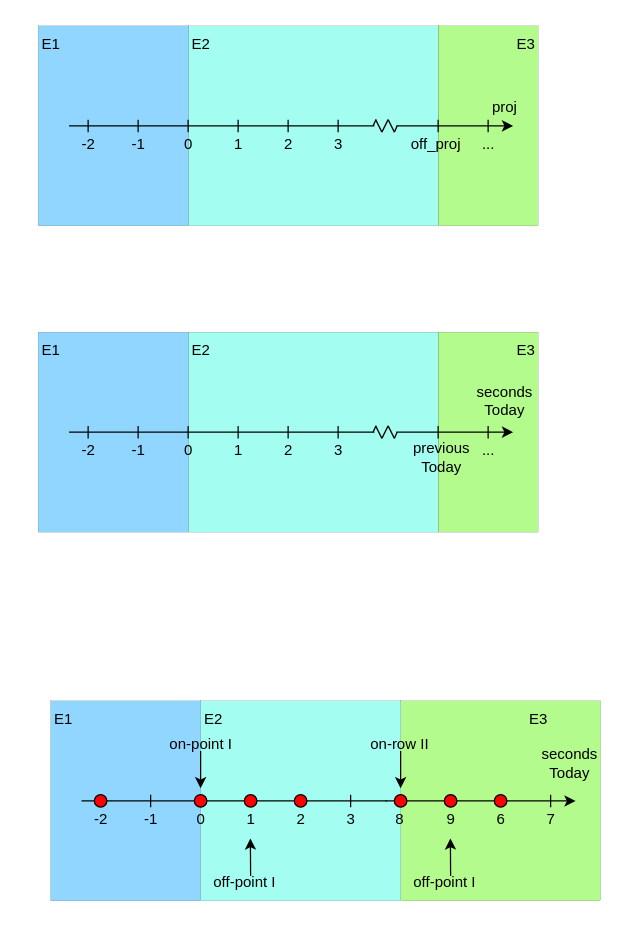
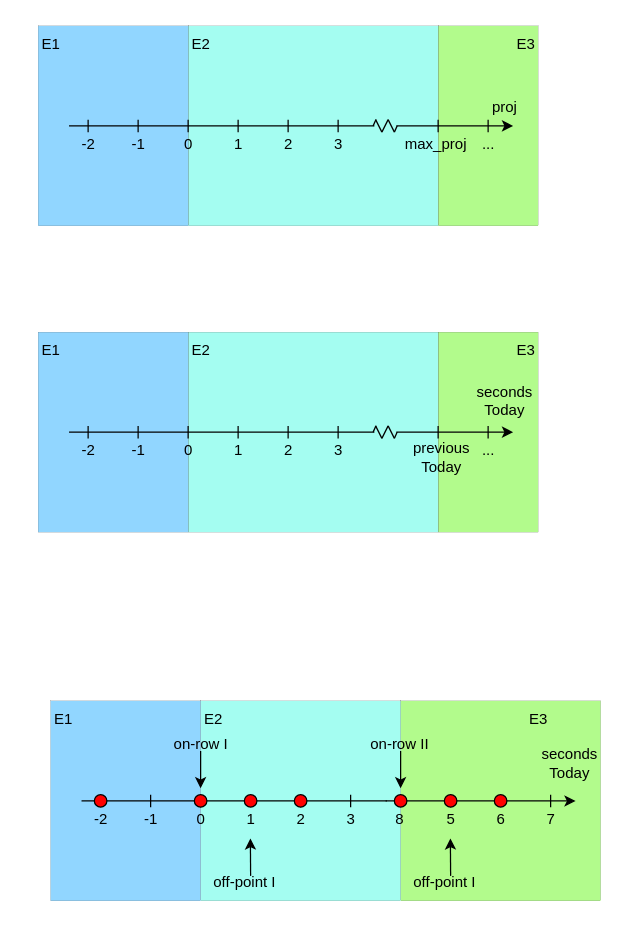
- <mxCell id="25" value="off_proj" style="text;html=1;align=center;verticalAlign=middle;resizable=0;points=[];autosize=1;strokeColor=none;fillColor=none;" parent="1" vertex="1"><mxGeometry x="313" y="100" width="70" height="30" as="geometry" /></mxCell>
+ <mxCell id="25" value="max_proj" style="text;html=1;align=center;verticalAlign=middle;resizable=0;points=[];autosize=1;strokeColor=none;fillColor=none;" parent="1" vertex="1"><mxGeometry x="313" y="100" width="70" height="30" as="geometry" /></mxCell>
- <mxCell id="95" value="on-point I" style="text;html=1;align=center;verticalAlign=middle;resizable=0;points=[];autosize=1;strokeColor=none;fillColor=none;fontSize=12;fontFamily=Helvetica;fontColor=default;" vertex="1" parent="1"><mxGeometry x="125" y="580" width="70" height="30" as="geometry" /></mxCell>
+ <mxCell id="95" value="on-row I" style="text;html=1;align=center;verticalAlign=middle;resizable=0;points=[];autosize=1;strokeColor=none;fillColor=none;fontSize=12;fontFamily=Helvetica;fontColor=default;" vertex="1" parent="1"><mxGeometry x="125" y="580" width="70" height="30" as="geometry" /></mxCell>
- <mxCell id="86" value="9" style="text;html=1;align=center;verticalAlign=middle;resizable=0;points=[];autosize=1;strokeColor=none;fillColor=none;" vertex="1" parent="1"><mxGeometry x="345" y="640" width="30" height="30" as="geometry" /></mxCell>
+ <mxCell id="86" value="5" style="text;html=1;align=center;verticalAlign=middle;resizable=0;points=[];autosize=1;strokeColor=none;fillColor=none;" vertex="1" parent="1"><mxGeometry x="345" y="640" width="30" height="30" as="geometry" /></mxCell>
